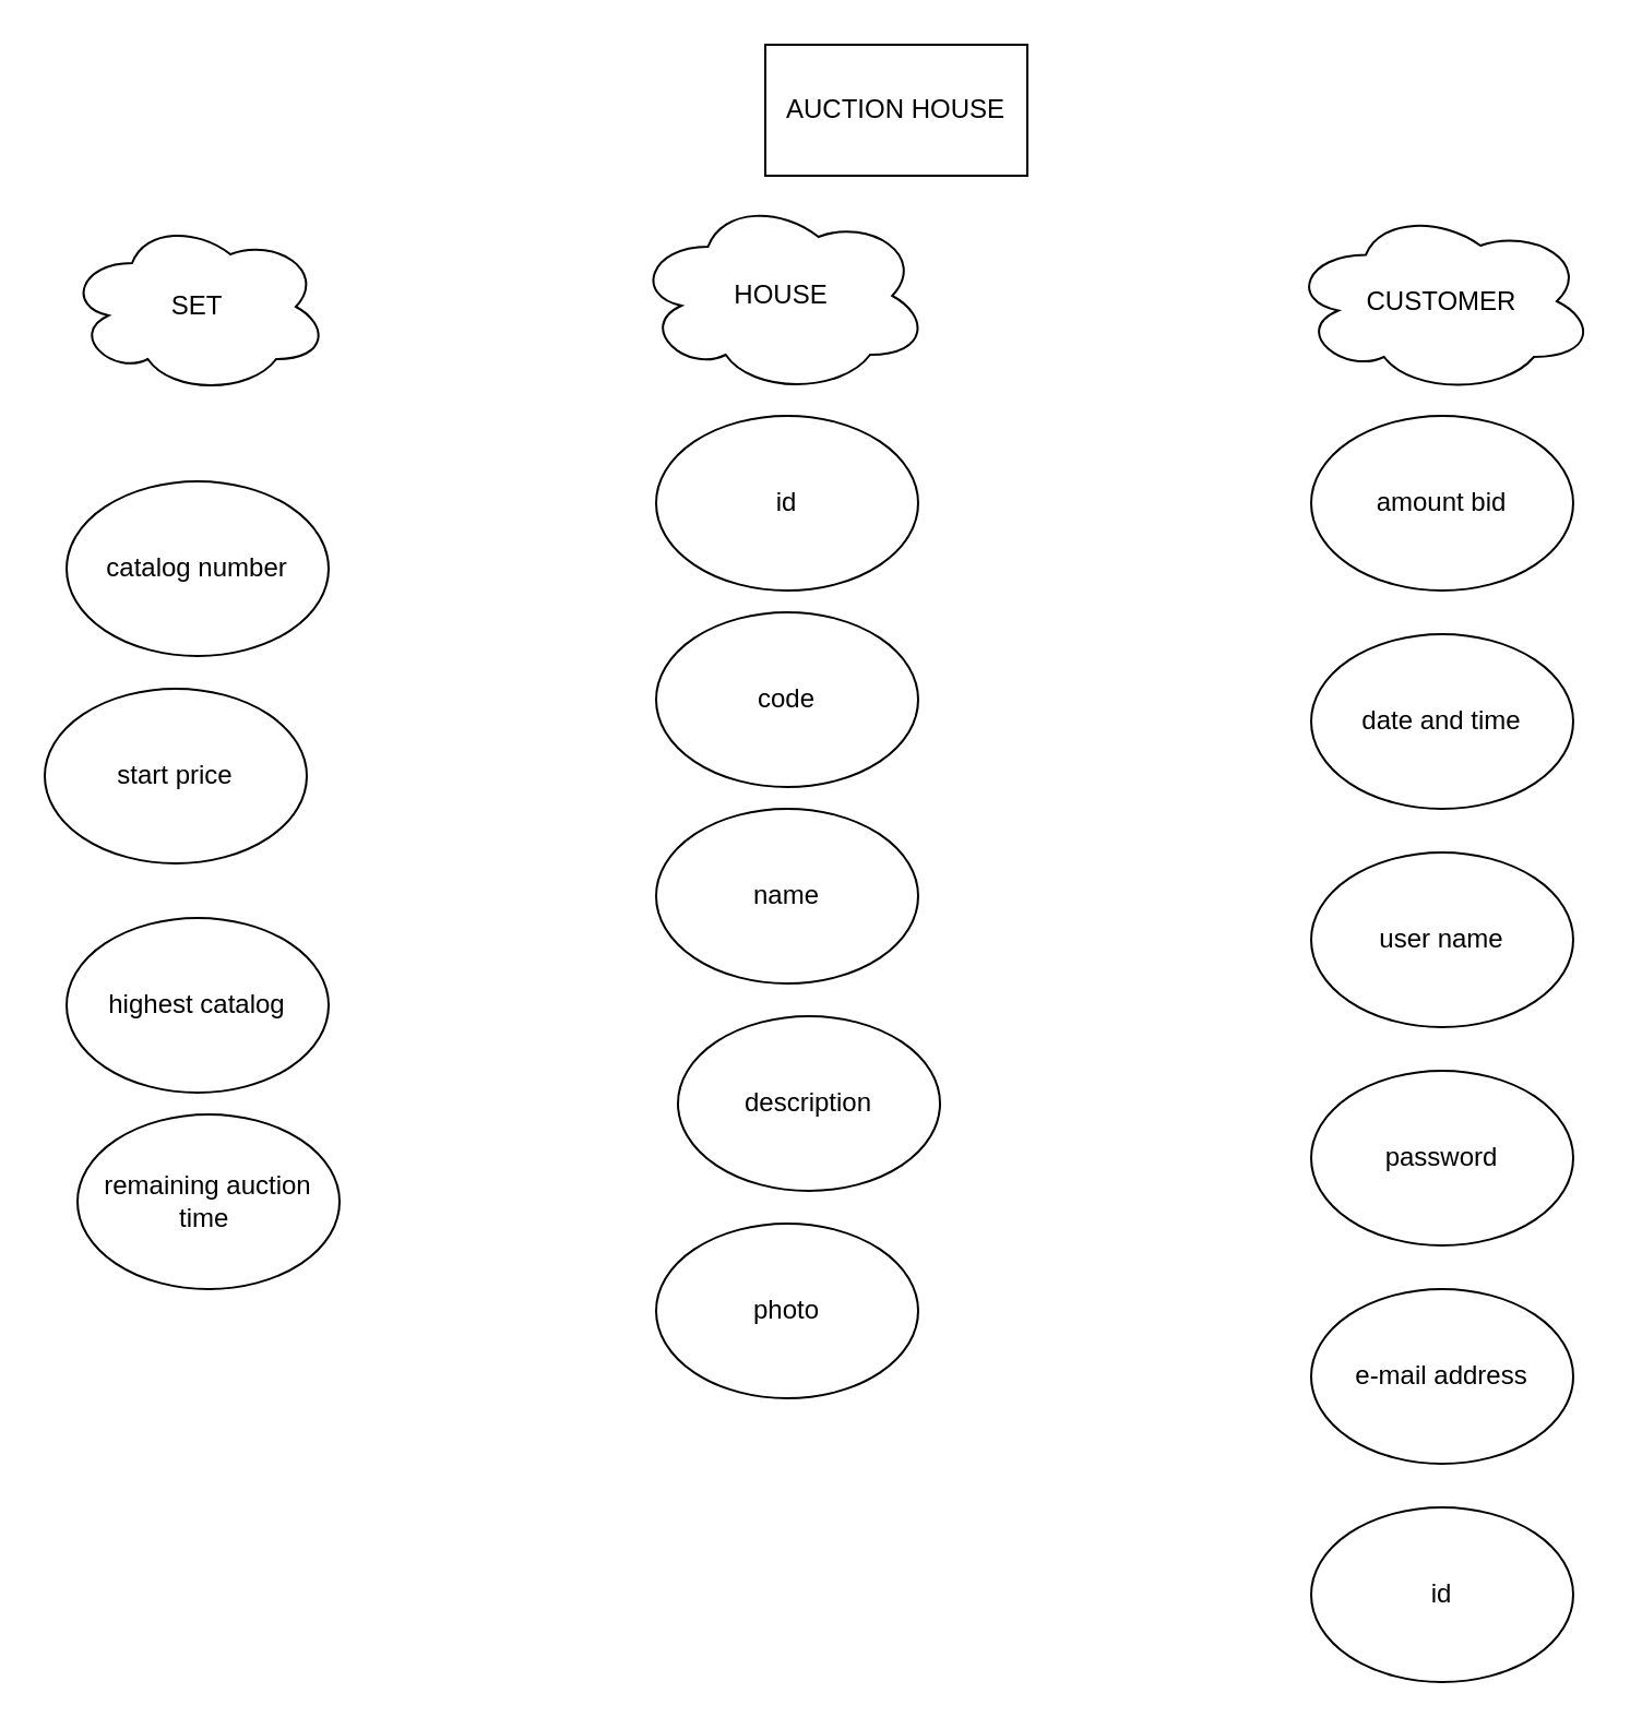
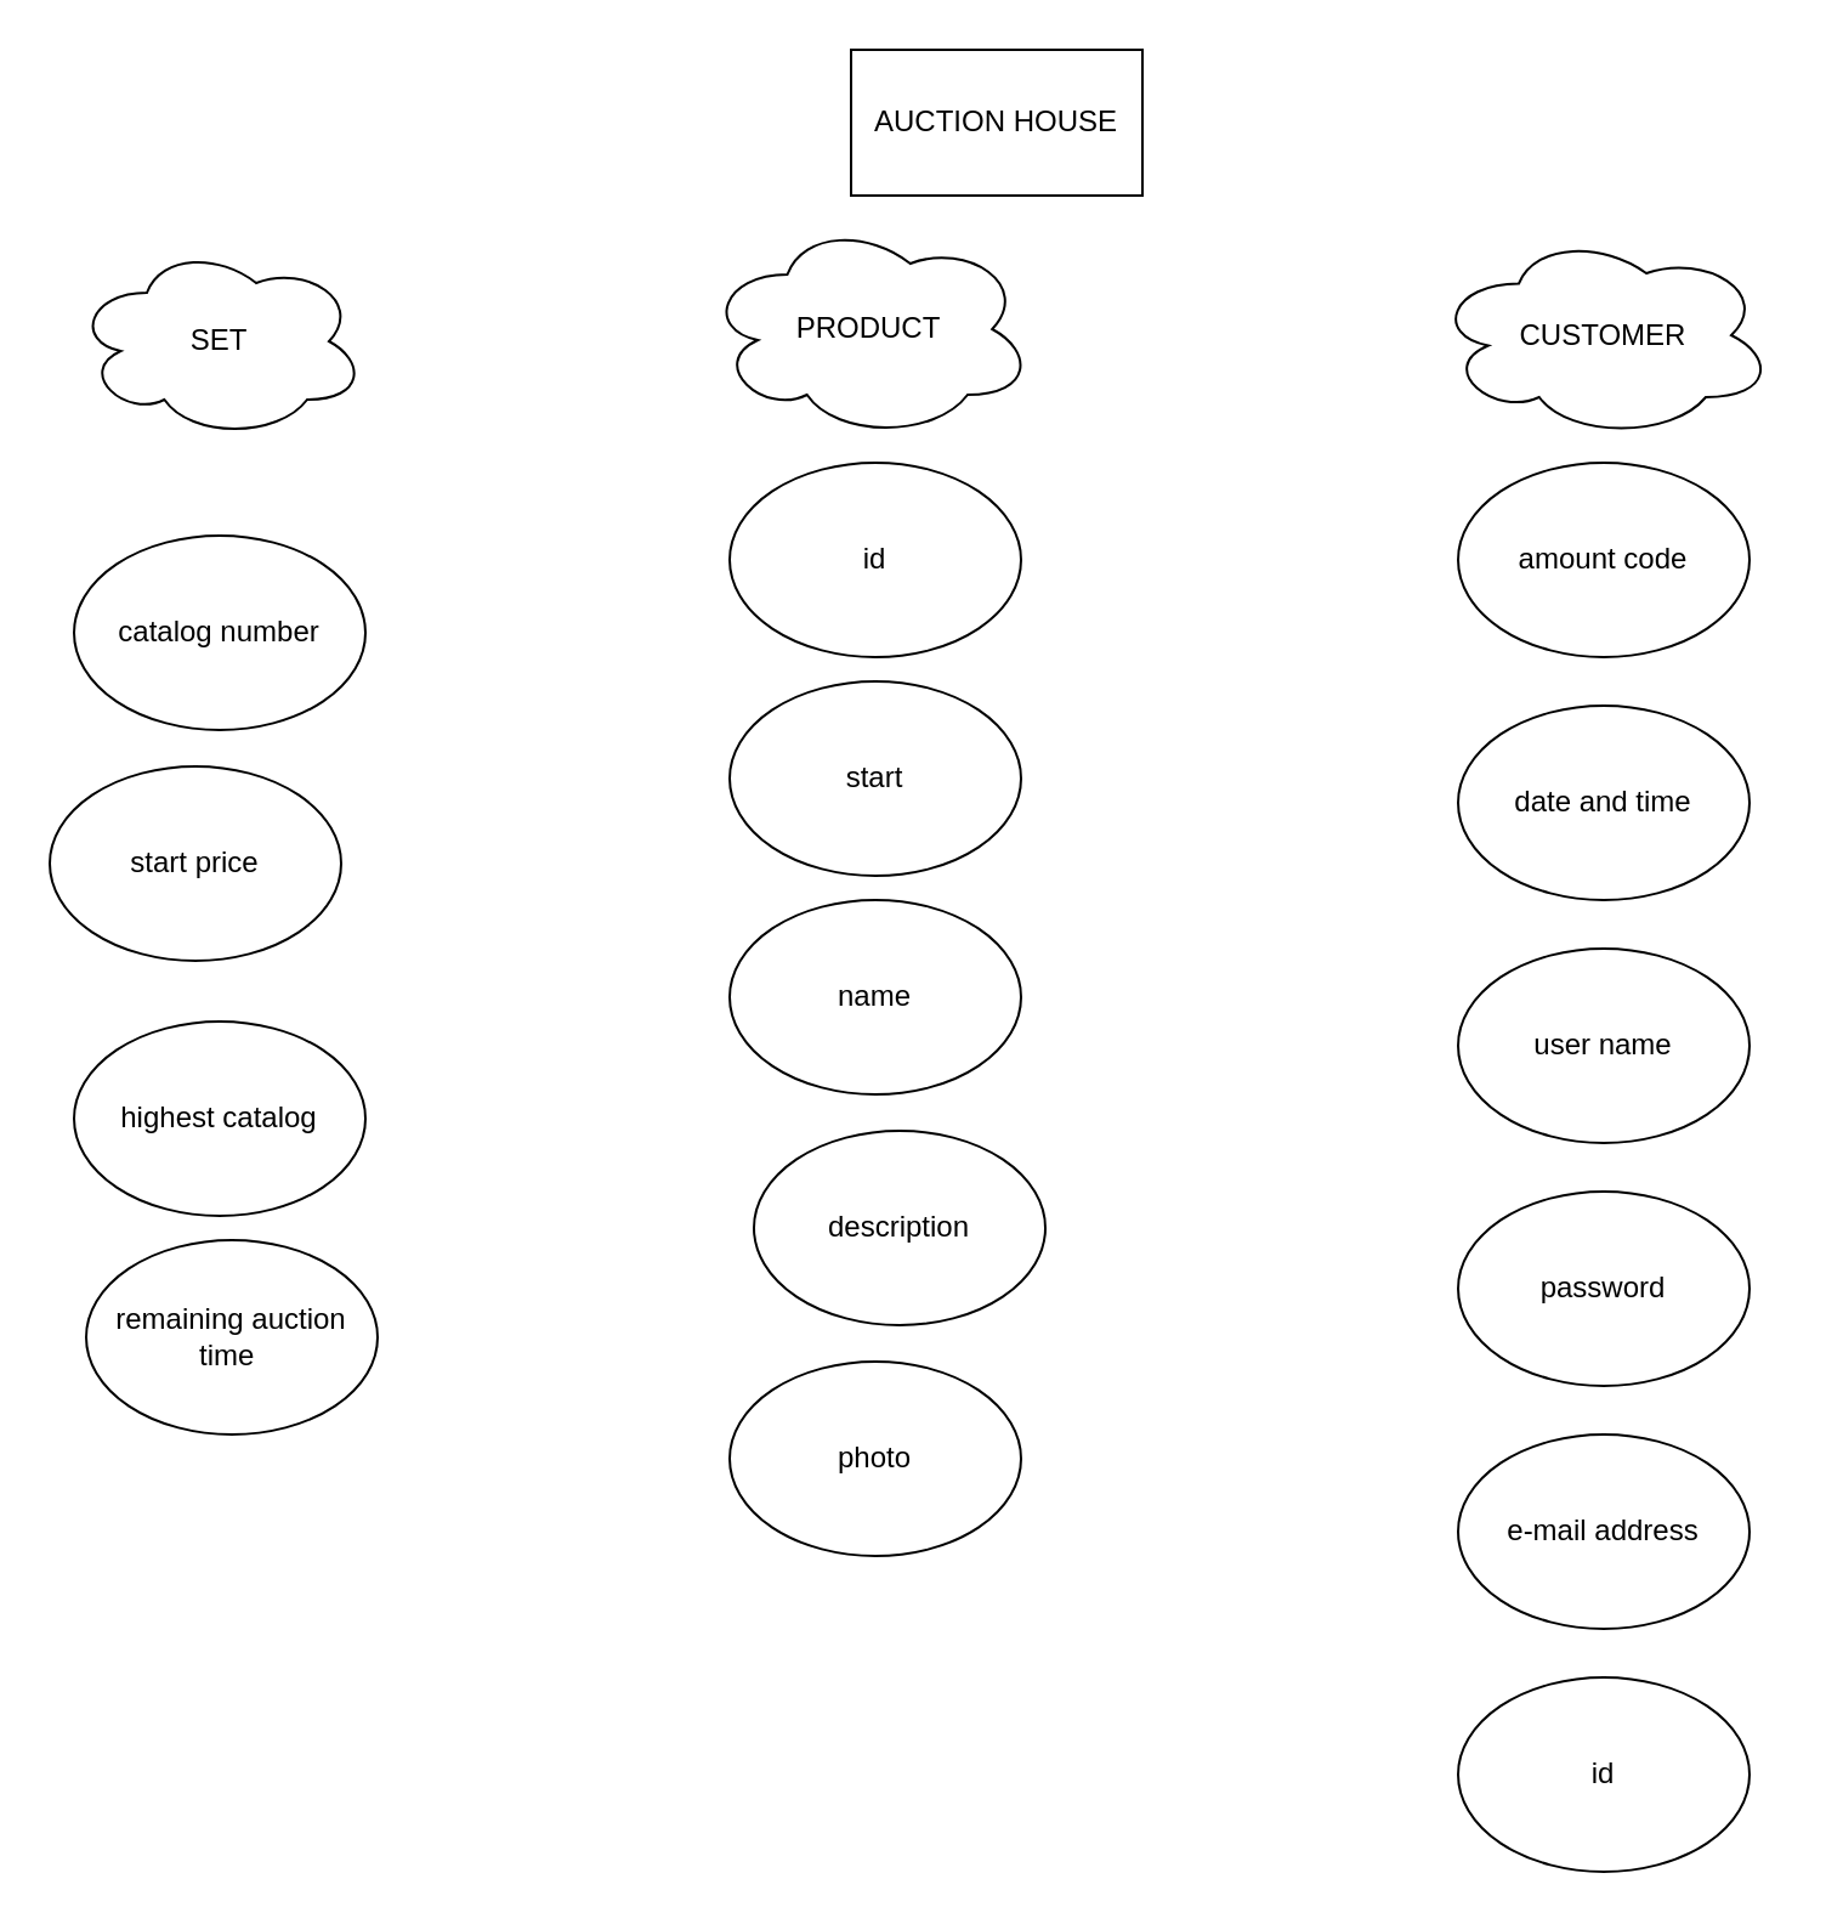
- <mxCell id="8" value="HOUSE" style="ellipse;shape=cloud;whiteSpace=wrap;html=1;" vertex="1" parent="1"><mxGeometry x="290" y="90" width="135" height="90" as="geometry" /></mxCell>
+ <mxCell id="8" value="PRODUCT" style="ellipse;shape=cloud;whiteSpace=wrap;html=1;" vertex="1" parent="1"><mxGeometry x="290" y="90" width="135" height="90" as="geometry" /></mxCell>
- <mxCell id="15" value="amount bid" style="ellipse;whiteSpace=wrap;html=1;" vertex="1" parent="1"><mxGeometry x="600" y="190" width="120" height="80" as="geometry" /></mxCell>
+ <mxCell id="15" value="amount code" style="ellipse;whiteSpace=wrap;html=1;" vertex="1" parent="1"><mxGeometry x="600" y="190" width="120" height="80" as="geometry" /></mxCell>
- <mxCell id="10" value="code" style="ellipse;whiteSpace=wrap;html=1;" vertex="1" parent="1"><mxGeometry x="300" y="280" width="120" height="80" as="geometry" /></mxCell>
+ <mxCell id="10" value="start" style="ellipse;whiteSpace=wrap;html=1;" vertex="1" parent="1"><mxGeometry x="300" y="280" width="120" height="80" as="geometry" /></mxCell>
